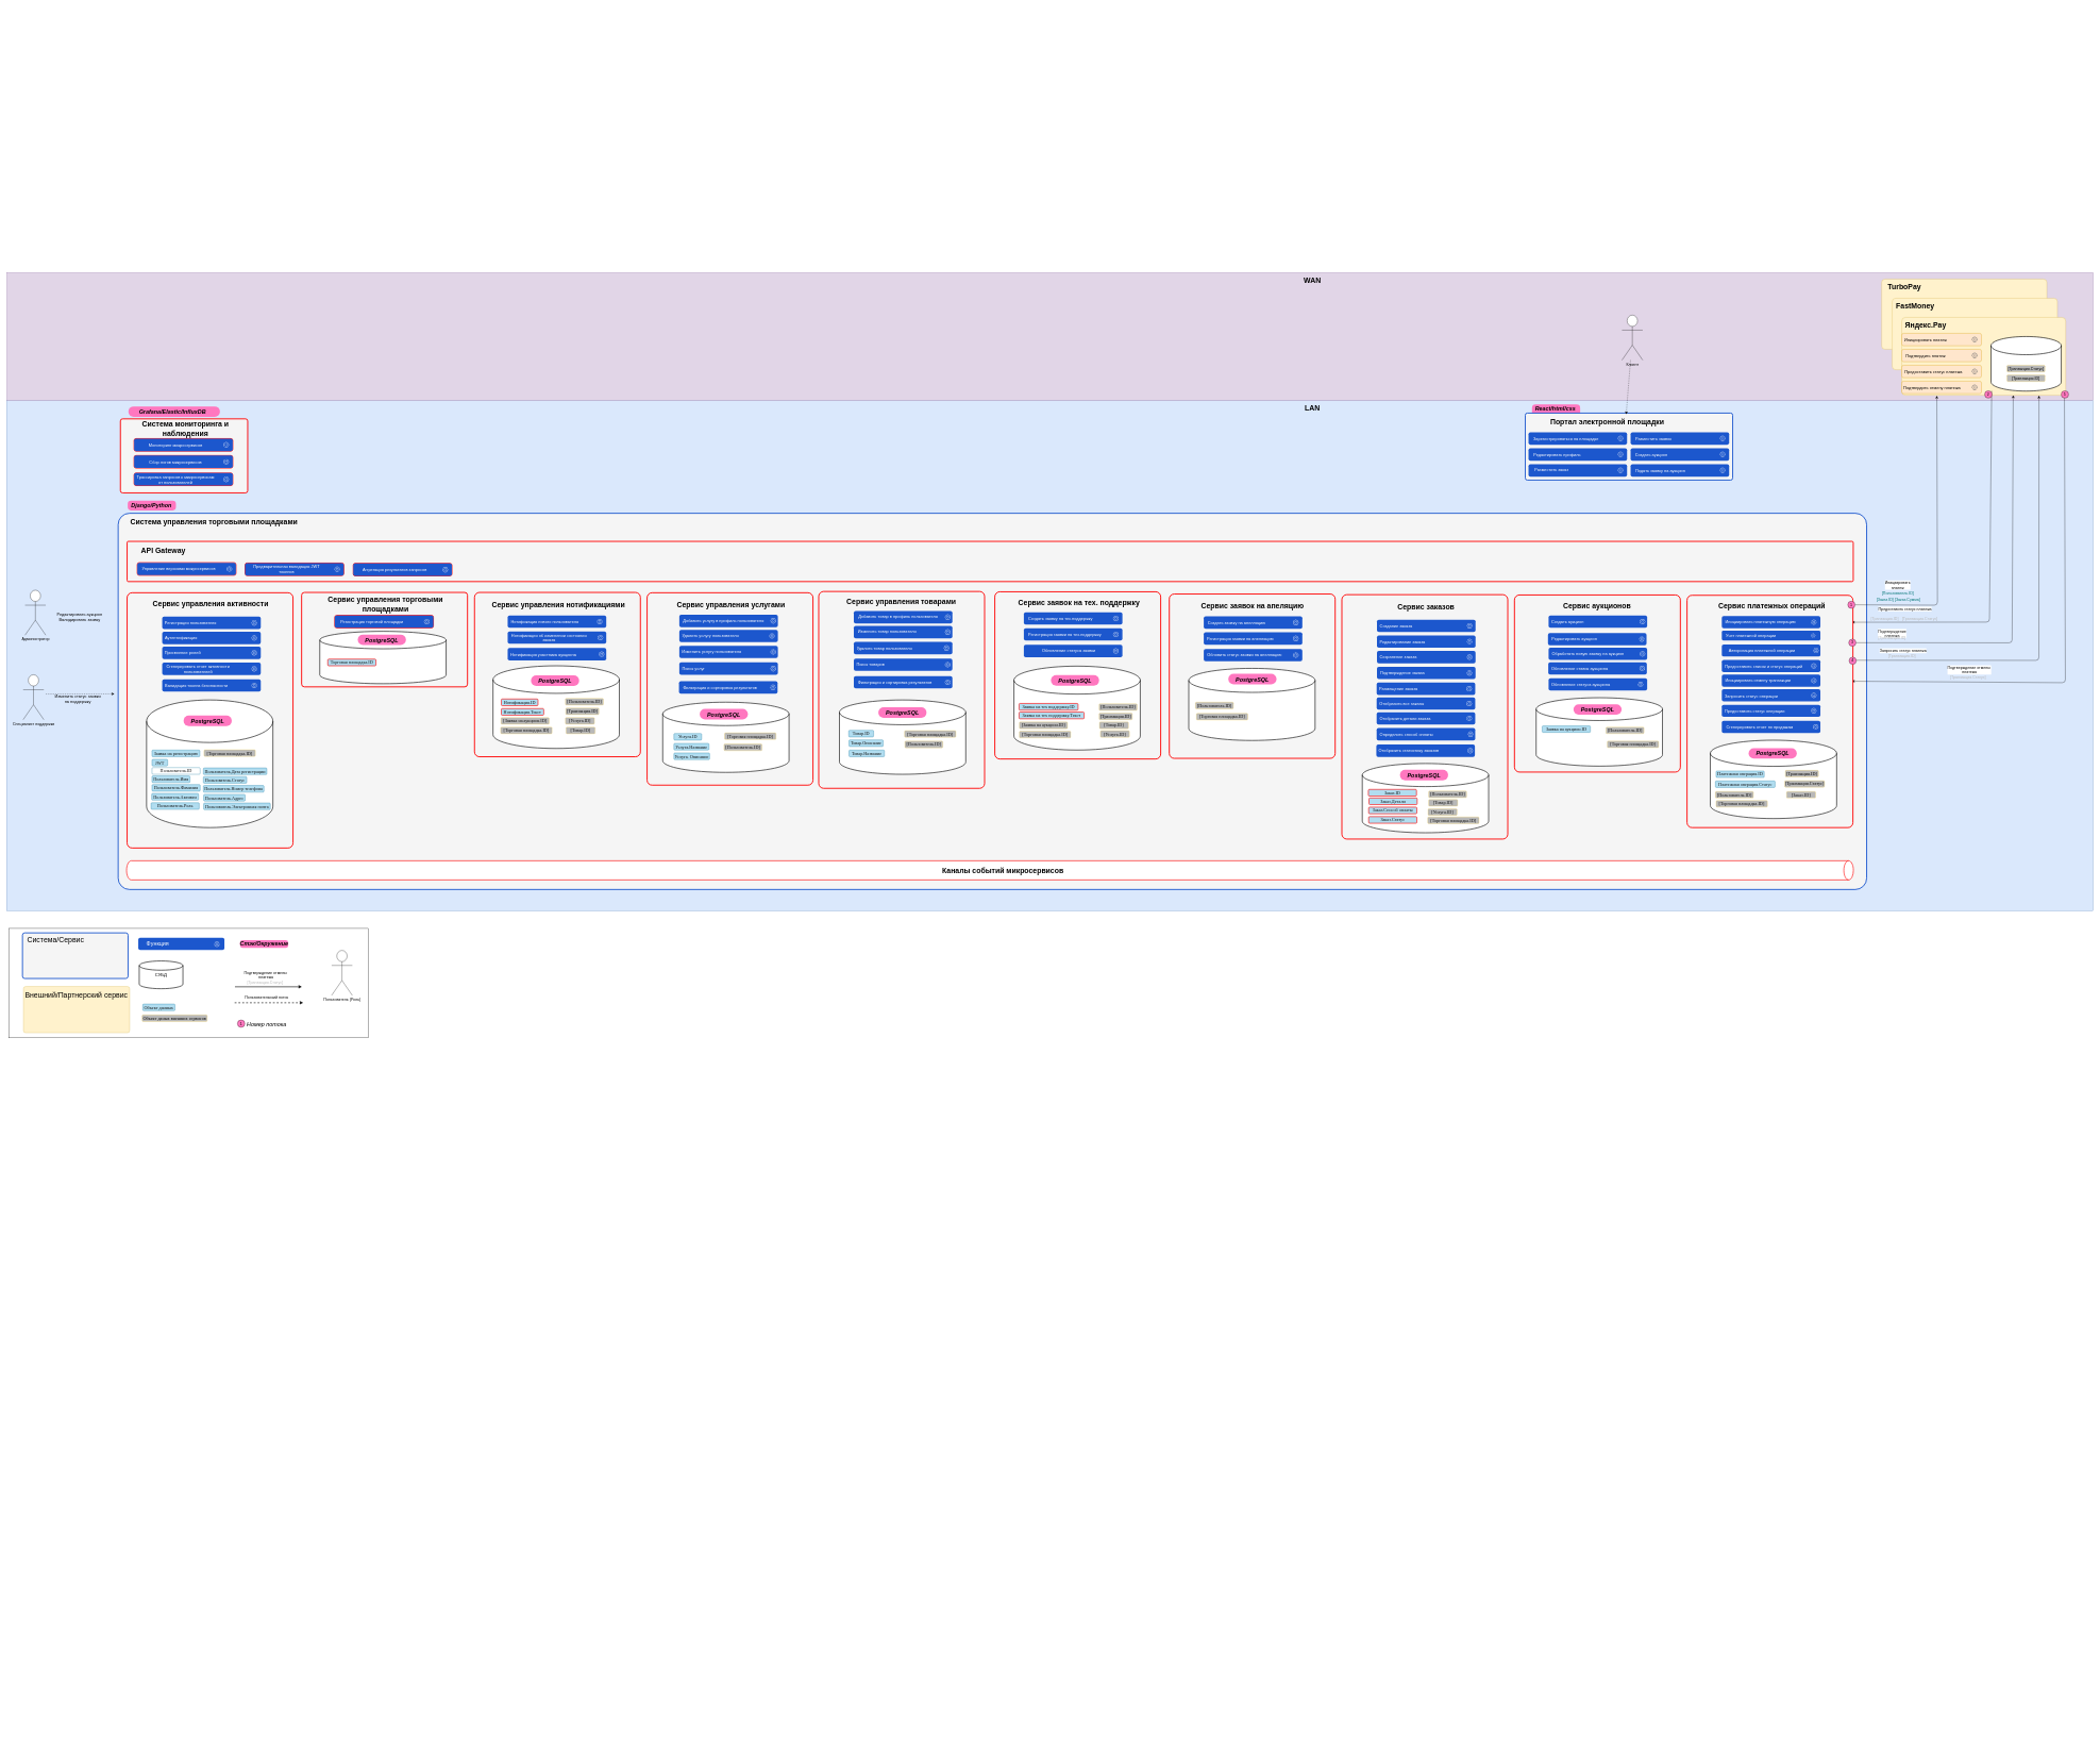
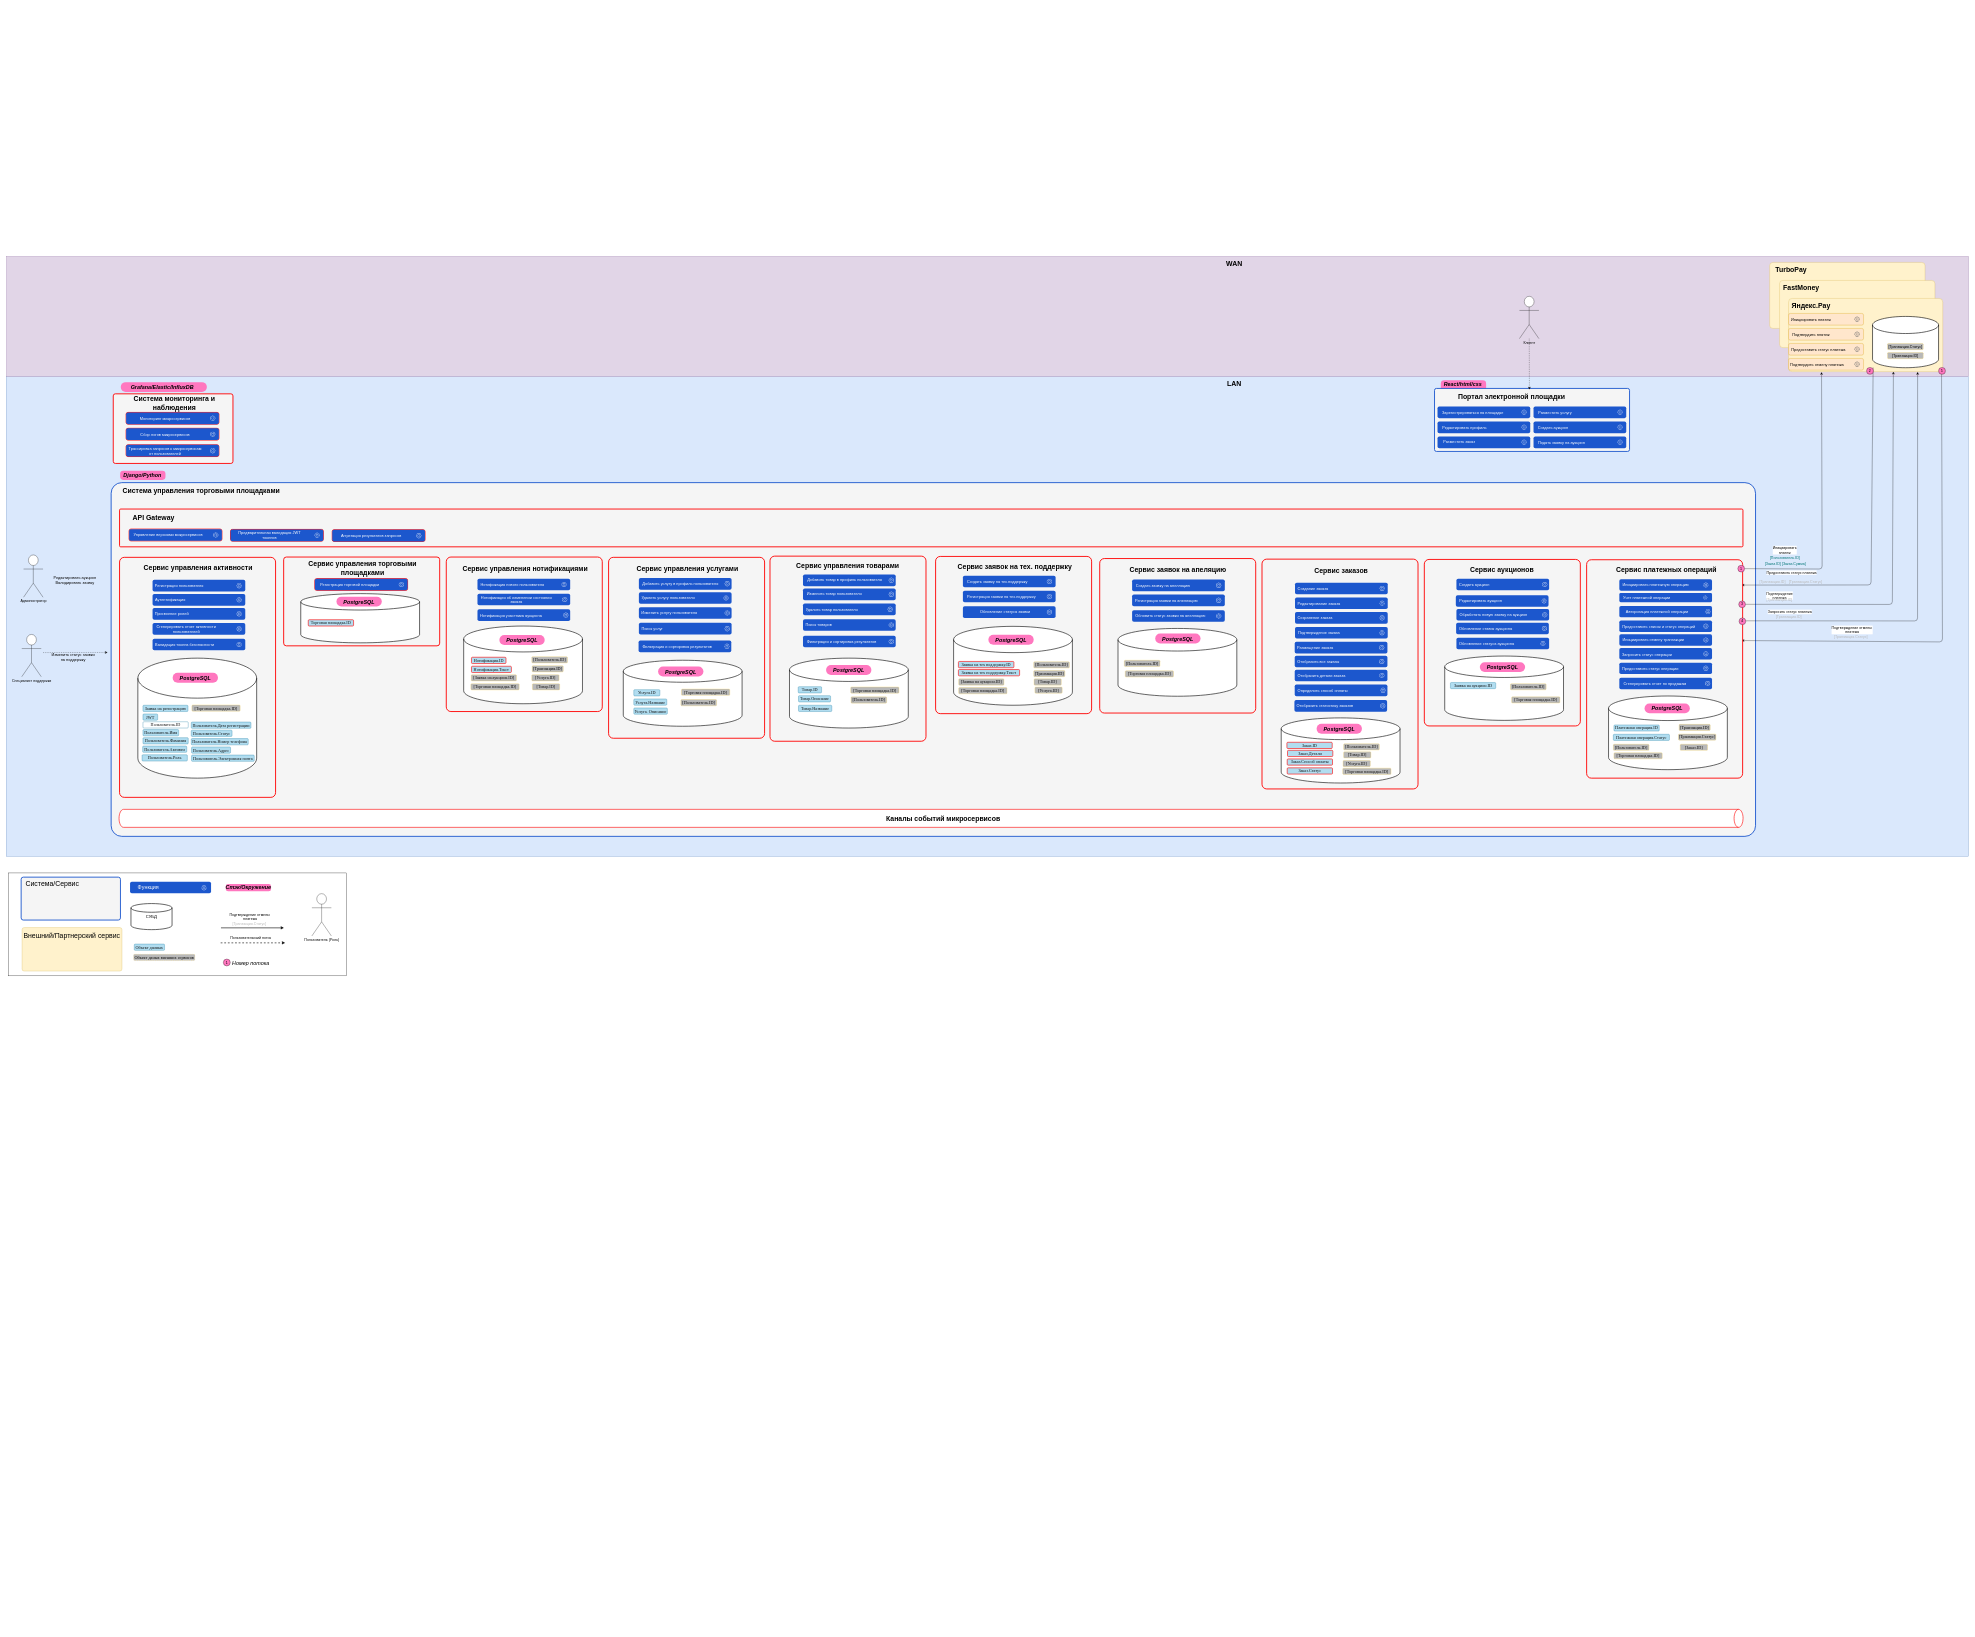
- <mxCell id="71" value="Клиент" style="shape=umlActor;verticalLabelPosition=bottom;verticalAlign=top;html=1;outlineConnect=0;rounded=1;" parent="1" vertex="1"><mxGeometry x="5084" y="987" width="65" height="141" as="geometry" /></mxCell>
+ <mxCell id="71" value="Клиент" style="shape=umlActor;verticalLabelPosition=bottom;verticalAlign=top;html=1;outlineConnect=0;rounded=1;" parent="1" vertex="1"><mxGeometry x="5064" y="987" width="65" height="141" as="geometry" /></mxCell>
- <mxCell id="64" value="Разместить заявок" style="text;html=1;align=center;verticalAlign=middle;whiteSpace=wrap;rounded=1;fontSize=13;fontColor=#FFFFFF;" parent="1" vertex="1"><mxGeometry x="5117" y="1358.5" width="132" height="30" as="geometry" /></mxCell>
+ <mxCell id="64" value="Разместить услугу" style="text;html=1;align=center;verticalAlign=middle;whiteSpace=wrap;rounded=1;fontSize=13;fontColor=#FFFFFF;" parent="1" vertex="1"><mxGeometry x="5117" y="1358.5" width="132" height="30" as="geometry" /></mxCell>
- <mxCell id="355" value="&lt;p style=&quot;margin: 0px 0px 0px 13px; text-indent: -13px; font-variant-numeric: normal; font-variant-east-asian: normal; font-variant-alternates: normal; font-kerning: auto; font-optical-sizing: auto; font-feature-settings: normal; font-variation-settings: normal; font-variant-position: normal; font-stretch: normal; line-height: normal; text-align: start;&quot; class=&quot;p1&quot;&gt;&lt;span style=&quot;text-align: center; text-indent: 0px;&quot;&gt;&lt;font style=&quot;font-size: 14px;&quot; face=&quot;Times New Roman&quot;&gt;Объект даных внешних сервисов&lt;/font&gt;&lt;/span&gt;&lt;br&gt;&lt;/p&gt;" style="rounded=1;whiteSpace=wrap;html=1;fillColor=#B8B8B8;strokeColor=#FFD966;" parent="341" vertex="1"><mxGeometry x="418" y="271" width="204" height="21" as="geometry" /></mxCell>
+ <mxCell id="355" value="&lt;p style=&quot;margin: 0px 0px 0px 13px; text-indent: -13px; font-variant-numeric: normal; font-variant-east-asian: normal; font-variant-alternates: normal; font-kerning: auto; font-optical-sizing: auto; font-feature-settings: normal; font-variation-settings: normal; font-variant-position: normal; font-stretch: normal; line-height: normal; text-align: start;&quot; class=&quot;p1&quot;&gt;&lt;span style=&quot;text-align: center; text-indent: 0px;&quot;&gt;&lt;font style=&quot;font-size: 14px;&quot; face=&quot;Times New Roman&quot;&gt;Объект даных внешних сервисов&lt;/font&gt;&lt;/span&gt;&lt;br&gt;&lt;/p&gt;" style="rounded=1;whiteSpace=wrap;html=1;fillColor=#B8B8B8;strokeColor=#FFD966;dashed=1;" parent="341" vertex="1"><mxGeometry x="418" y="271" width="204" height="21" as="geometry" /></mxCell>
